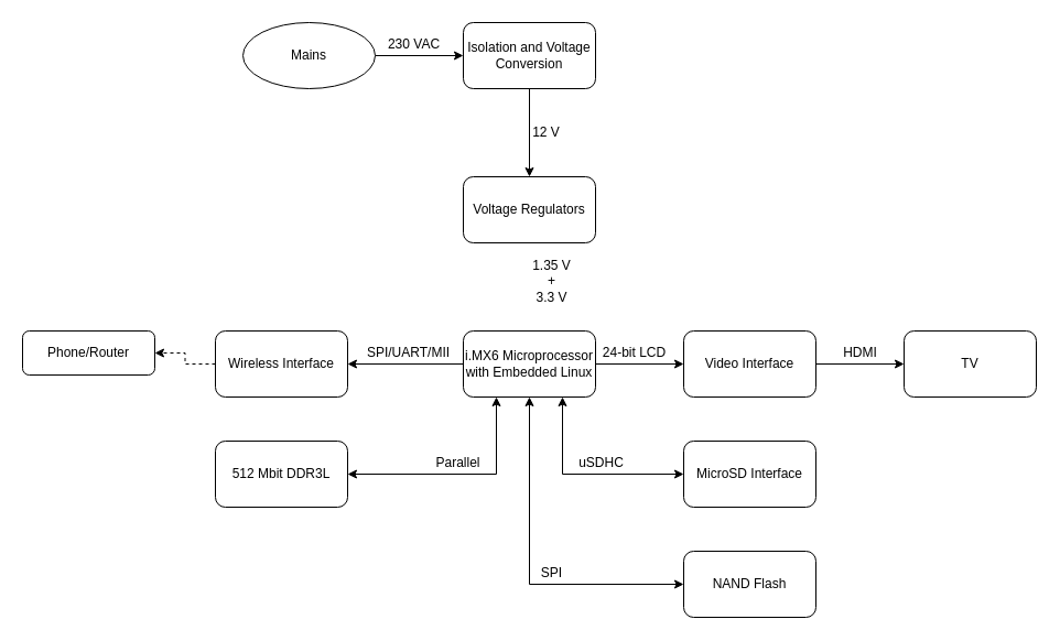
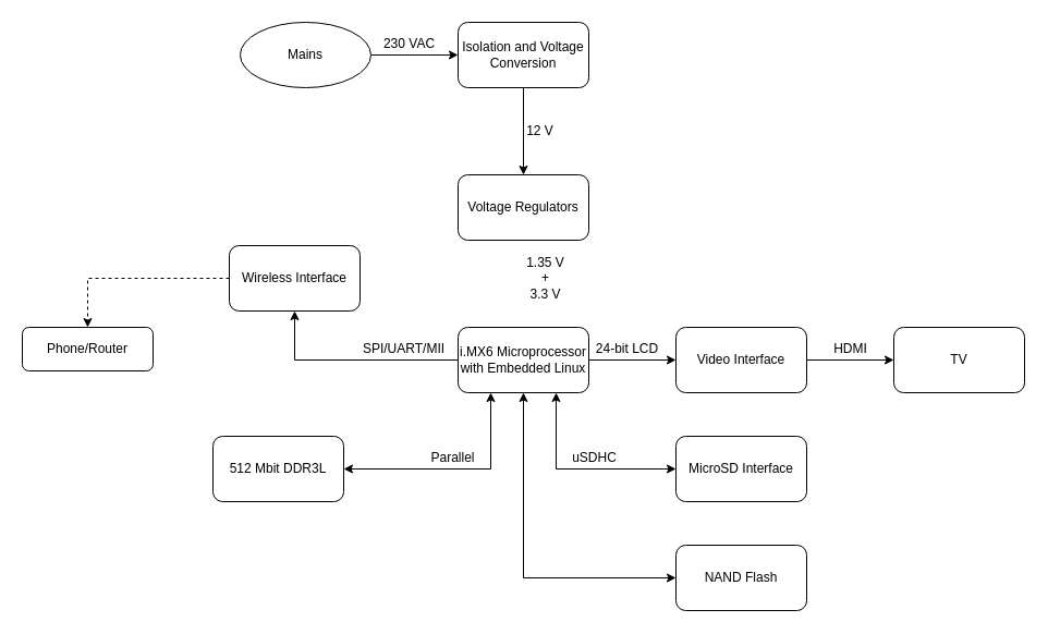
- <mxCell id="15" value="Wireless Interface" style="whiteSpace=wrap;html=1;rounded=1;" vertex="1" parent="1"><mxGeometry x="195" y="300" width="120" height="60" as="geometry" /></mxCell>
+ <mxCell id="15" value="Wireless Interface" style="whiteSpace=wrap;html=1;rounded=1;" vertex="1" parent="1"><mxGeometry x="210" y="225" width="120" height="60" as="geometry" /></mxCell>
- <mxCell id="29" value="SPI" style="text;html=1;align=center;verticalAlign=middle;resizable=0;points=[];autosize=1;" vertex="1" parent="1"><mxGeometry x="485" y="510" width="30" height="20" as="geometry" /></mxCell>
